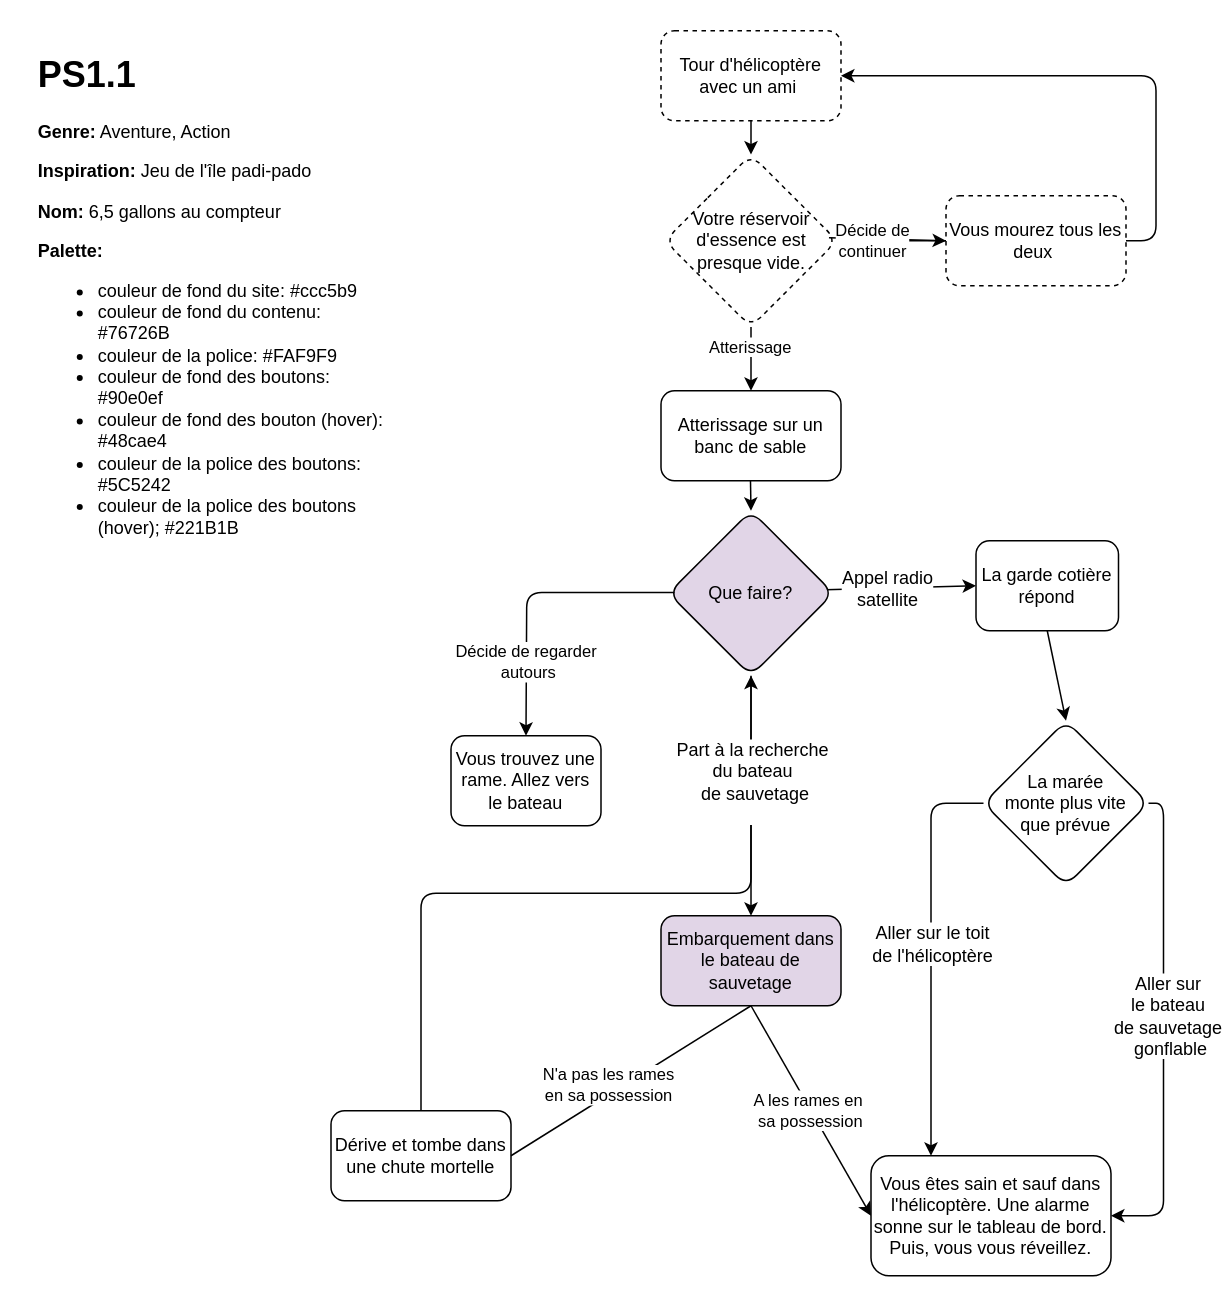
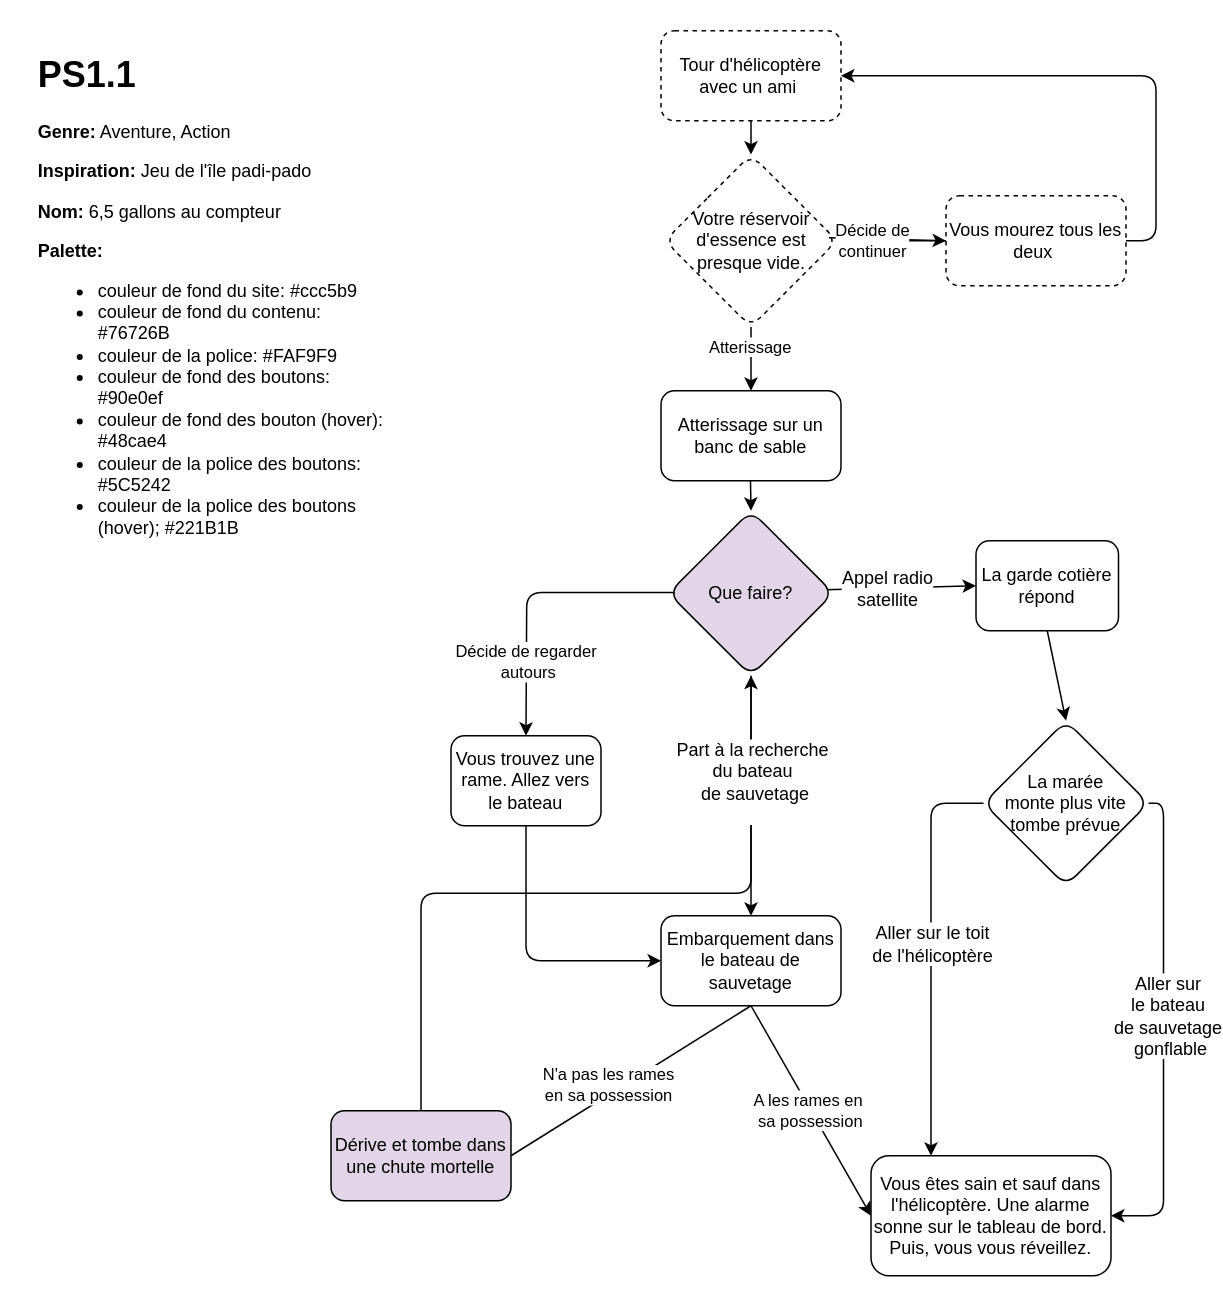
- <mxCell id="33" value="La marée &lt;br&gt;monte plus vite &lt;br&gt;que prévue" style="rhombus;whiteSpace=wrap;html=1;rounded=1;" parent="1" vertex="1"><mxGeometry x="655" y="480" width="110" height="110" as="geometry" /></mxCell>
+ <mxCell id="33" value="La marée &lt;br&gt;monte plus vite &lt;br&gt;tombe prévue" style="rhombus;whiteSpace=wrap;html=1;rounded=1;" parent="1" vertex="1"><mxGeometry x="655" y="480" width="110" height="110" as="geometry" /></mxCell>
+ <mxCell id="35" style="edgeStyle=orthogonalEdgeStyle;html=1;entryX=0;entryY=0.5;entryDx=0;entryDy=0;exitX=0.5;exitY=1;exitDx=0;exitDy=0;" parent="1" source="38" target="26" edge="1"><mxGeometry relative="1" as="geometry"><Array as="points"><mxPoint x="350" y="640" /></Array><mxPoint x="370" y="570" as="sourcePoint" /></mxGeometry></mxCell>
- <mxCell id="26" value="Embarquement dans le bateau de sauvetage" style="rounded=1;whiteSpace=wrap;html=1;fillColor=#e1d5e7;" parent="1" vertex="1"><mxGeometry x="440" y="610" width="120" height="60" as="geometry" /></mxCell>
+ <mxCell id="26" value="Embarquement dans le bateau de sauvetage" style="rounded=1;whiteSpace=wrap;html=1;" parent="1" vertex="1"><mxGeometry x="440" y="610" width="120" height="60" as="geometry" /></mxCell>
- <mxCell id="3" value="Dérive et tombe dans une chute mortelle" style="rounded=1;whiteSpace=wrap;html=1;" parent="1" vertex="1"><mxGeometry x="220" y="740" width="120" height="60" as="geometry" /></mxCell>
+ <mxCell id="3" value="Dérive et tombe dans une chute mortelle" style="rounded=1;whiteSpace=wrap;html=1;fillColor=#e1d5e7;" parent="1" vertex="1"><mxGeometry x="220" y="740" width="120" height="60" as="geometry" /></mxCell>
